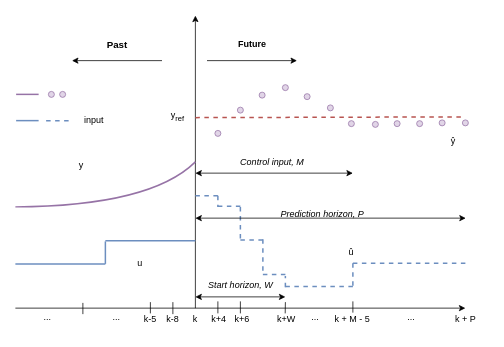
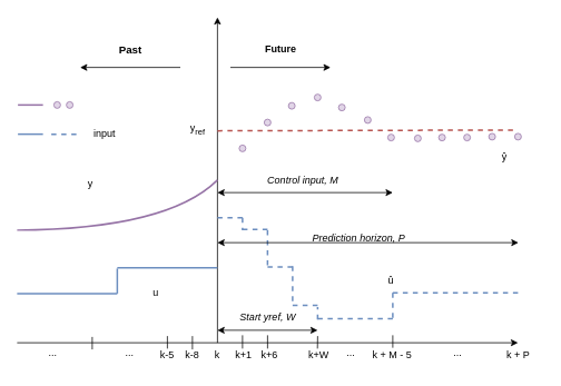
- <mxCell id="64" value="&lt;i&gt;Start horizon, W&lt;br&gt;&lt;/i&gt;" style="text;html=1;align=center;verticalAlign=middle;resizable=0;points=[];autosize=1;strokeColor=none;fillColor=none;" vertex="1" parent="1"><mxGeometry x="260" y="365" width="120" height="30" as="geometry" /></mxCell>
+ <mxCell id="64" value="&lt;i&gt;Start yref, W&lt;br&gt;&lt;/i&gt;" style="text;html=1;align=center;verticalAlign=middle;resizable=0;points=[];autosize=1;strokeColor=none;fillColor=none;" vertex="1" parent="1"><mxGeometry x="260" y="365" width="120" height="30" as="geometry" /></mxCell>
- <mxCell id="5" value="k+4" style="text;html=1;align=center;verticalAlign=middle;resizable=0;points=[];autosize=1;strokeColor=none;fillColor=none;" parent="1" vertex="1"><mxGeometry x="268" y="410" width="45" height="30" as="geometry" /></mxCell>
+ <mxCell id="5" value="k+1" style="text;html=1;align=center;verticalAlign=middle;resizable=0;points=[];autosize=1;strokeColor=none;fillColor=none;" parent="1" vertex="1"><mxGeometry x="268" y="410" width="45" height="30" as="geometry" /></mxCell>
